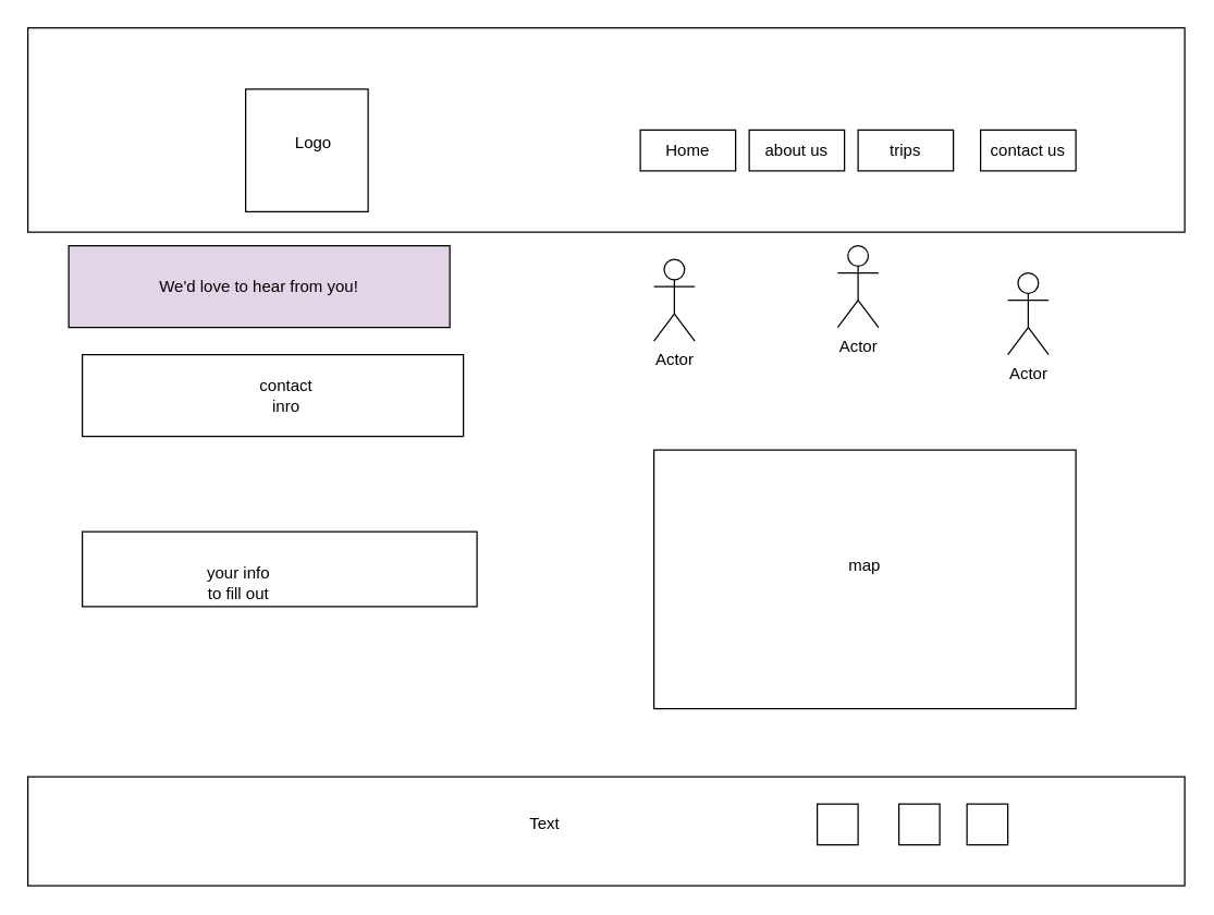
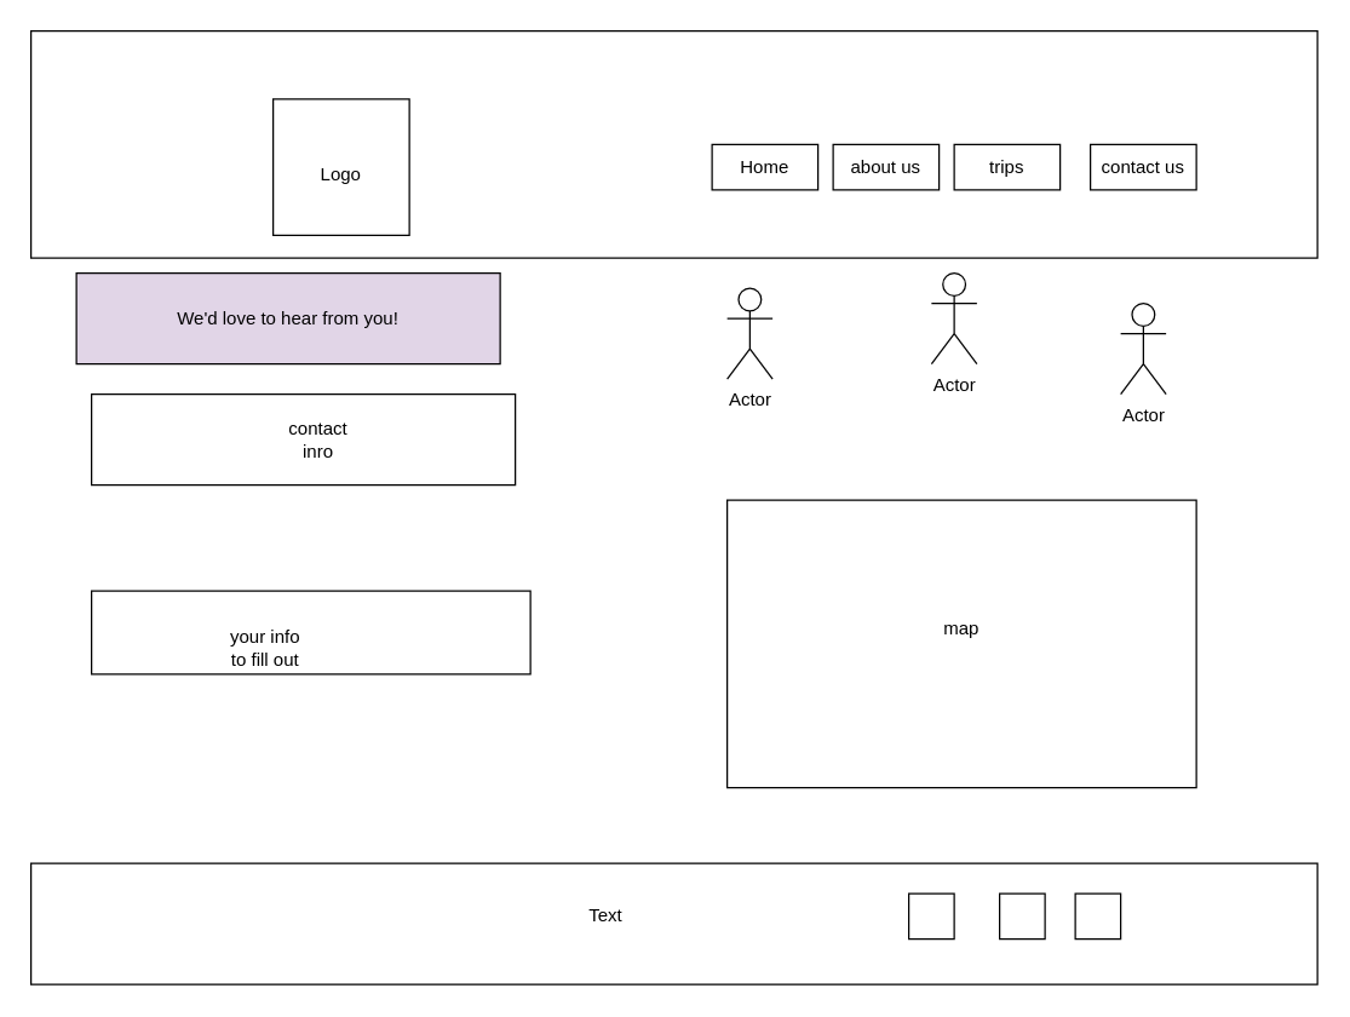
- <mxCell id="9" value="Logo" style="text;html=1;align=center;verticalAlign=middle;whiteSpace=wrap;rounded=0;" vertex="1" parent="1"><mxGeometry x="200" y="90" width="60" height="30" as="geometry" /></mxCell>
+ <mxCell id="9" value="Logo" style="text;html=1;align=center;verticalAlign=middle;whiteSpace=wrap;rounded=0;" vertex="1" parent="1"><mxGeometry x="195" y="100" width="60" height="30" as="geometry" /></mxCell>
